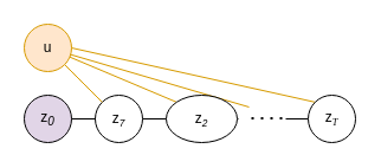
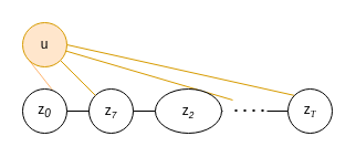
- <mxCell id="5" style="rounded=0;orthogonalLoop=1;jettySize=auto;html=1;entryX=0;entryY=0;entryDx=0;entryDy=0;fontFamily=Helvetica;fillColor=#ffe6cc;strokeColor=#d79b00;endArrow=none;endFill=0;" parent="1" source="8" target="12" edge="1"><mxGeometry relative="1" as="geometry" /></mxCell>
+ <mxCell id="7" style="edgeStyle=none;rounded=0;orthogonalLoop=1;jettySize=auto;html=1;exitX=0;exitY=1;exitDx=0;exitDy=0;entryX=0.675;entryY=0.025;entryDx=0;entryDy=0;entryPerimeter=0;strokeColor=#FFB570;endArrow=none;endFill=0;" edge="1" parent="1" source="8" target="10"><mxGeometry relative="1" as="geometry" /></mxCell>
- <mxCell id="10" value="&lt;font style=&quot;&quot; face=&quot;Helvetica&quot;&gt;z&lt;sub style=&quot;font-style: italic;&quot;&gt;0&lt;/sub&gt;&lt;/font&gt;" style="ellipse;whiteSpace=wrap;html=1;aspect=fixed;fontFamily=Times New Roman;fillColor=#e1d5e7;" parent="1" vertex="1"><mxGeometry x="20" y="80" width="40" height="40" as="geometry" /></mxCell>
+ <mxCell id="10" value="&lt;font style=&quot;&quot; face=&quot;Helvetica&quot;&gt;z&lt;sub style=&quot;font-style: italic;&quot;&gt;0&lt;/sub&gt;&lt;/font&gt;" style="ellipse;whiteSpace=wrap;html=1;aspect=fixed;fontFamily=Times New Roman;" parent="1" vertex="1"><mxGeometry x="20" y="80" width="40" height="40" as="geometry" /></mxCell>
